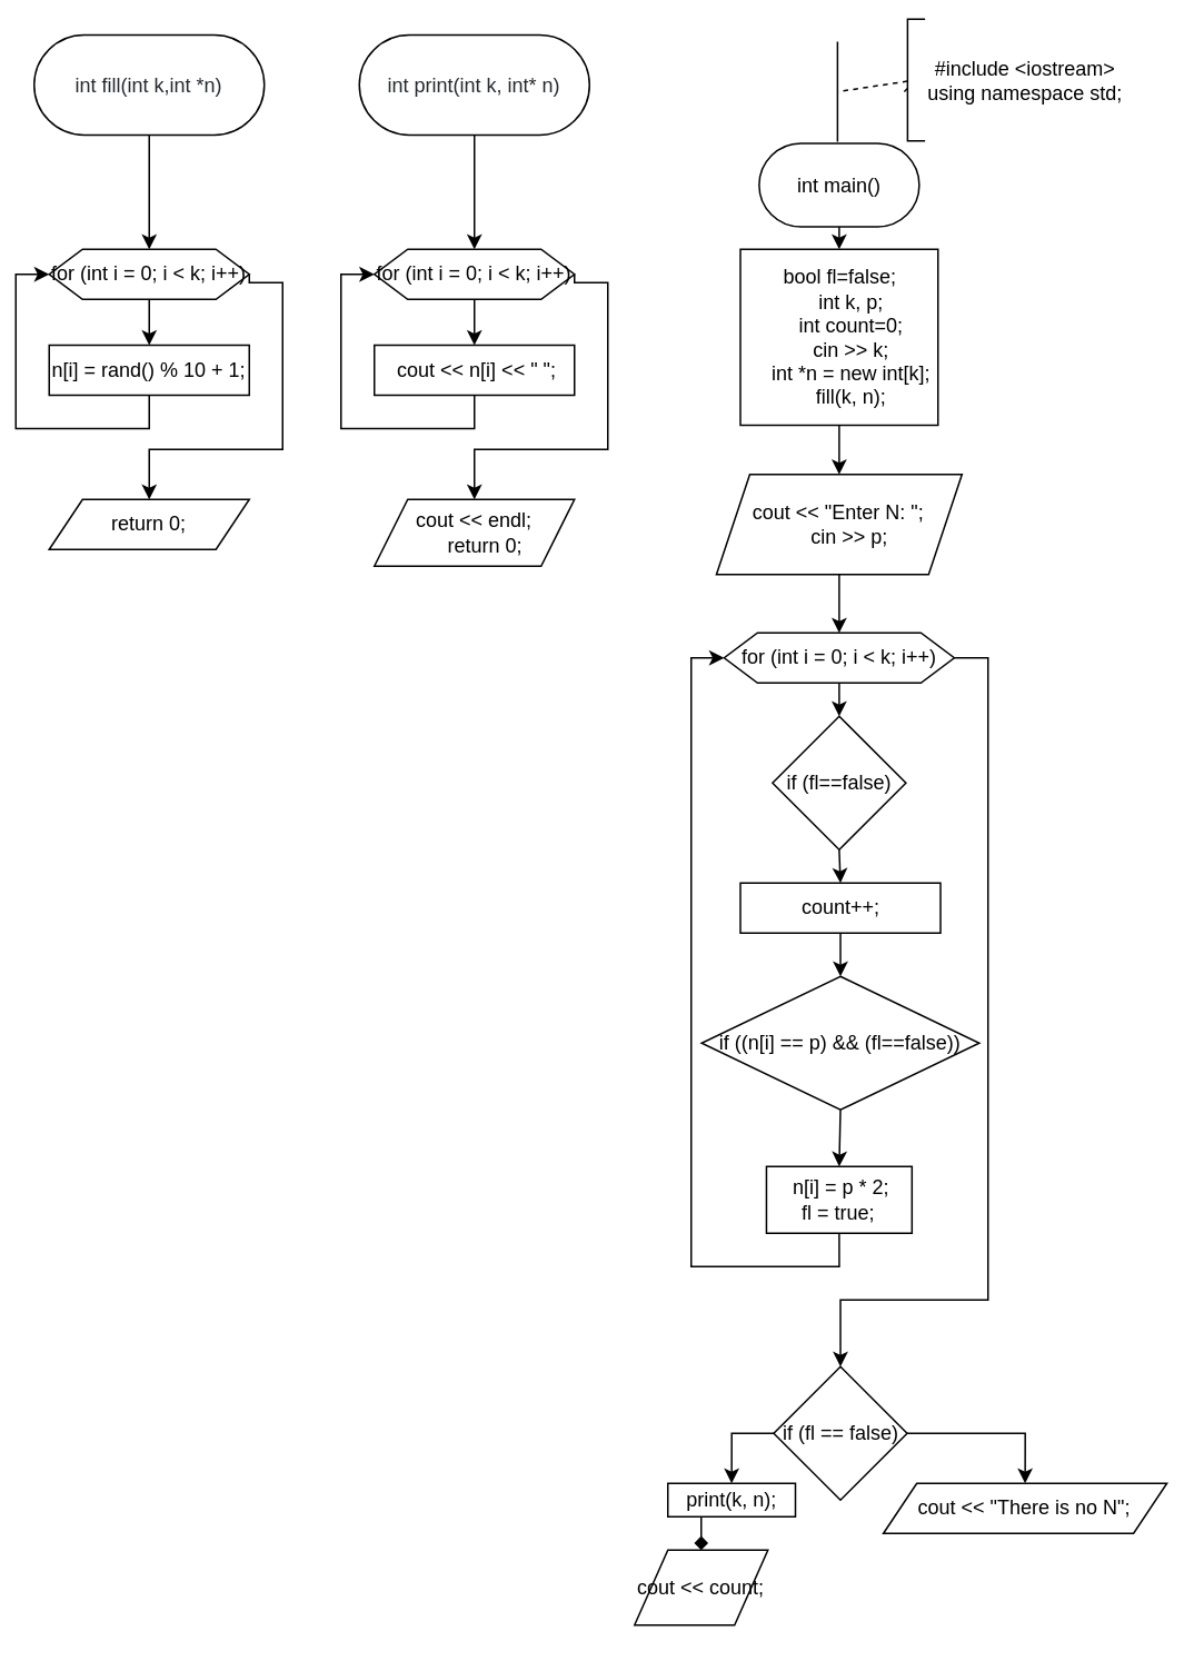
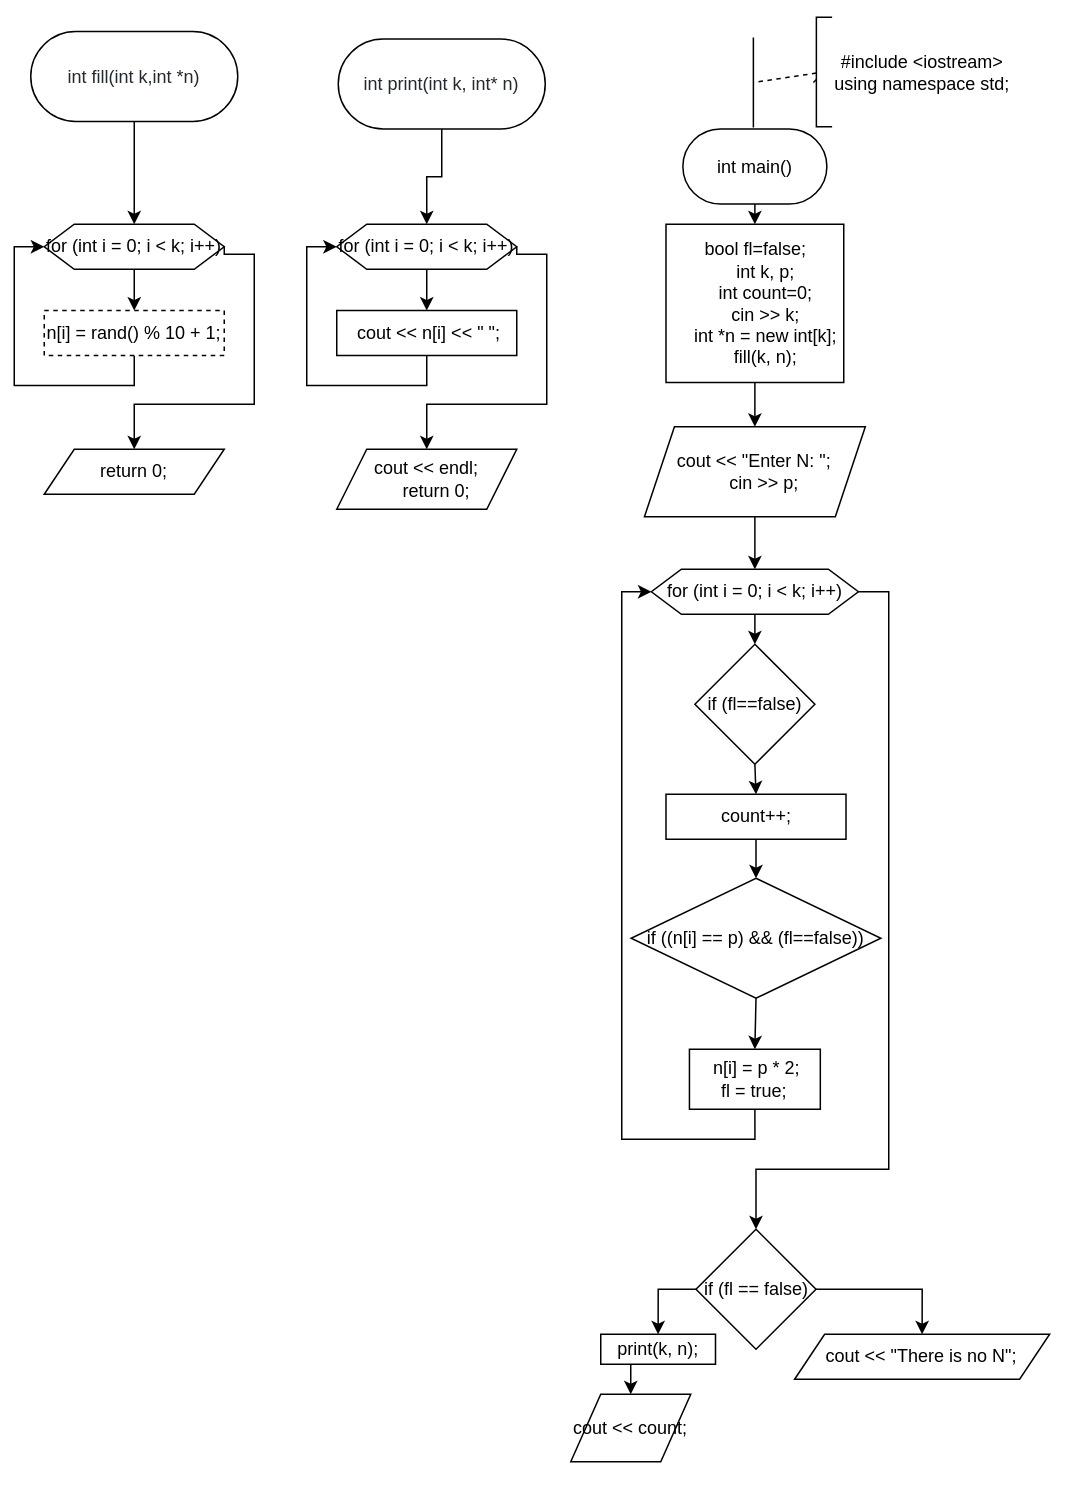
- <mxCell id="18" value="&lt;font color=&quot;#24292f&quot;&gt;int print(int k, int* n)&lt;/font&gt;" style="rounded=1;whiteSpace=wrap;html=1;arcSize=50;" vertex="1" parent="1"><mxGeometry x="215" y="20.5" width="138" height="60" as="geometry" /></mxCell>
+ <mxCell id="18" value="&lt;font color=&quot;#24292f&quot;&gt;int print(int k, int* n)&lt;/font&gt;" style="rounded=1;whiteSpace=wrap;html=1;arcSize=50;" vertex="1" parent="1"><mxGeometry x="225" y="25.5" width="138" height="60" as="geometry" /></mxCell>
- <mxCell id="16" value="n[i] = rand() % 10 + 1;" style="rounded=0;whiteSpace=wrap;html=1;" vertex="1" parent="1"><mxGeometry x="29" y="206.5" width="120" height="30" as="geometry" /></mxCell>
+ <mxCell id="16" value="n[i] = rand() % 10 + 1;" style="rounded=0;whiteSpace=wrap;html=1;dashed=1;" vertex="1" parent="1"><mxGeometry x="29" y="206.5" width="120" height="30" as="geometry" /></mxCell>
- <mxCell id="43" style="edgeStyle=orthogonalEdgeStyle;rounded=0;orthogonalLoop=1;jettySize=auto;html=1;exitX=0.5;exitY=1;exitDx=0;exitDy=0;entryX=0.5;entryY=0;entryDx=0;entryDy=0;endArrow=diamond;" edge="1" parent="1" source="44" target="46"><mxGeometry relative="1" as="geometry" /></mxCell>
+ <mxCell id="43" style="edgeStyle=orthogonalEdgeStyle;rounded=0;orthogonalLoop=1;jettySize=auto;html=1;exitX=0.5;exitY=1;exitDx=0;exitDy=0;entryX=0.5;entryY=0;entryDx=0;entryDy=0;" edge="1" parent="1" source="44" target="46"><mxGeometry relative="1" as="geometry" /></mxCell>
